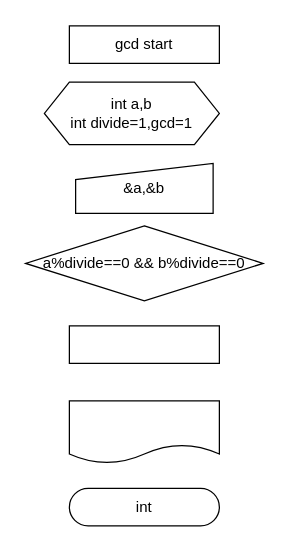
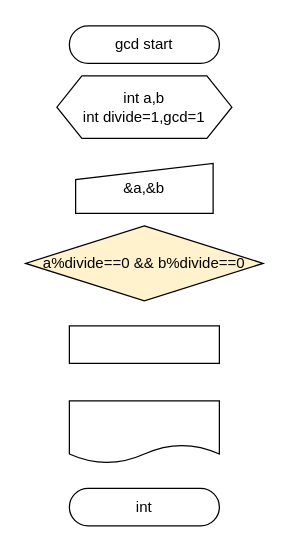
- <mxCell id="2" value="gcd start" style="whiteSpace=wrap;html=1;arcSize=50;rounded=0;" vertex="1" parent="1"><mxGeometry x="55" y="20" width="120" height="30" as="geometry" /></mxCell>
+ <mxCell id="2" value="gcd start" style="rounded=1;whiteSpace=wrap;html=1;arcSize=50;" vertex="1" parent="1"><mxGeometry x="55" y="20" width="120" height="30" as="geometry" /></mxCell>
- <mxCell id="3" value="int a,b&lt;br&gt;int divide=1,gcd=1" style="shape=hexagon;perimeter=hexagonPerimeter2;whiteSpace=wrap;html=1;fixedSize=1;" vertex="1" parent="1"><mxGeometry x="35" y="65" width="140" height="50" as="geometry" /></mxCell>
+ <mxCell id="3" value="int a,b&lt;br&gt;int divide=1,gcd=1" style="shape=hexagon;perimeter=hexagonPerimeter2;whiteSpace=wrap;html=1;fixedSize=1;" vertex="1" parent="1"><mxGeometry x="45" y="60" width="140" height="50" as="geometry" /></mxCell>
- <mxCell id="5" value="a%divide==0 &amp;amp;&amp;amp; b%divide==0" style="rhombus;whiteSpace=wrap;html=1;shadow=0;rounded=0;" vertex="1" parent="1"><mxGeometry x="20" y="180" width="190" height="60" as="geometry" /></mxCell>
+ <mxCell id="5" value="a%divide==0 &amp;amp;&amp;amp; b%divide==0" style="rhombus;whiteSpace=wrap;html=1;shadow=0;rounded=0;fillColor=#fff2cc;" vertex="1" parent="1"><mxGeometry x="20" y="180" width="190" height="60" as="geometry" /></mxCell>
